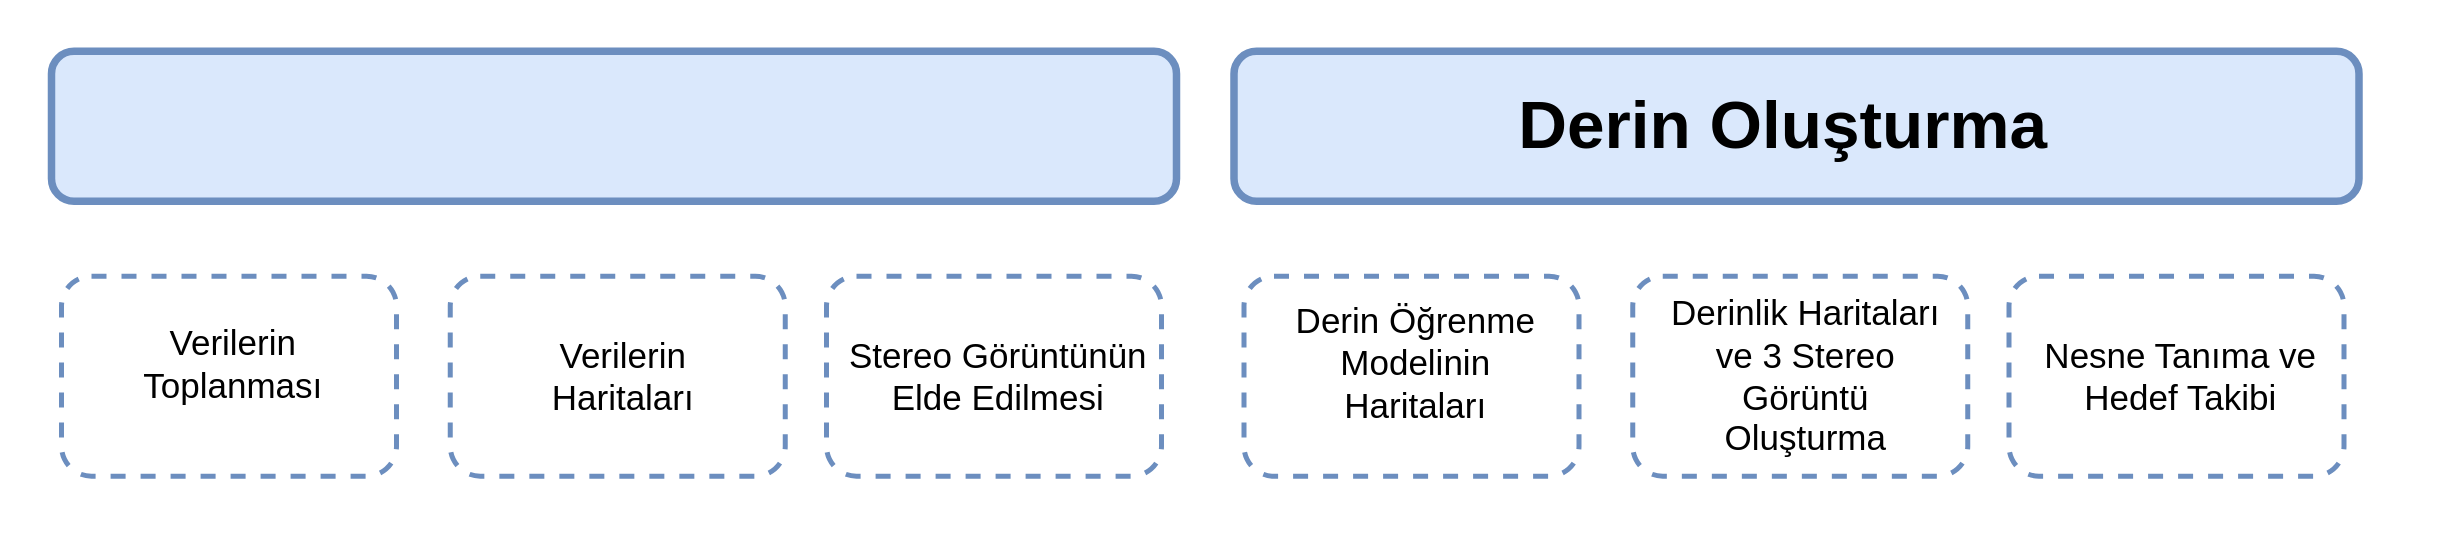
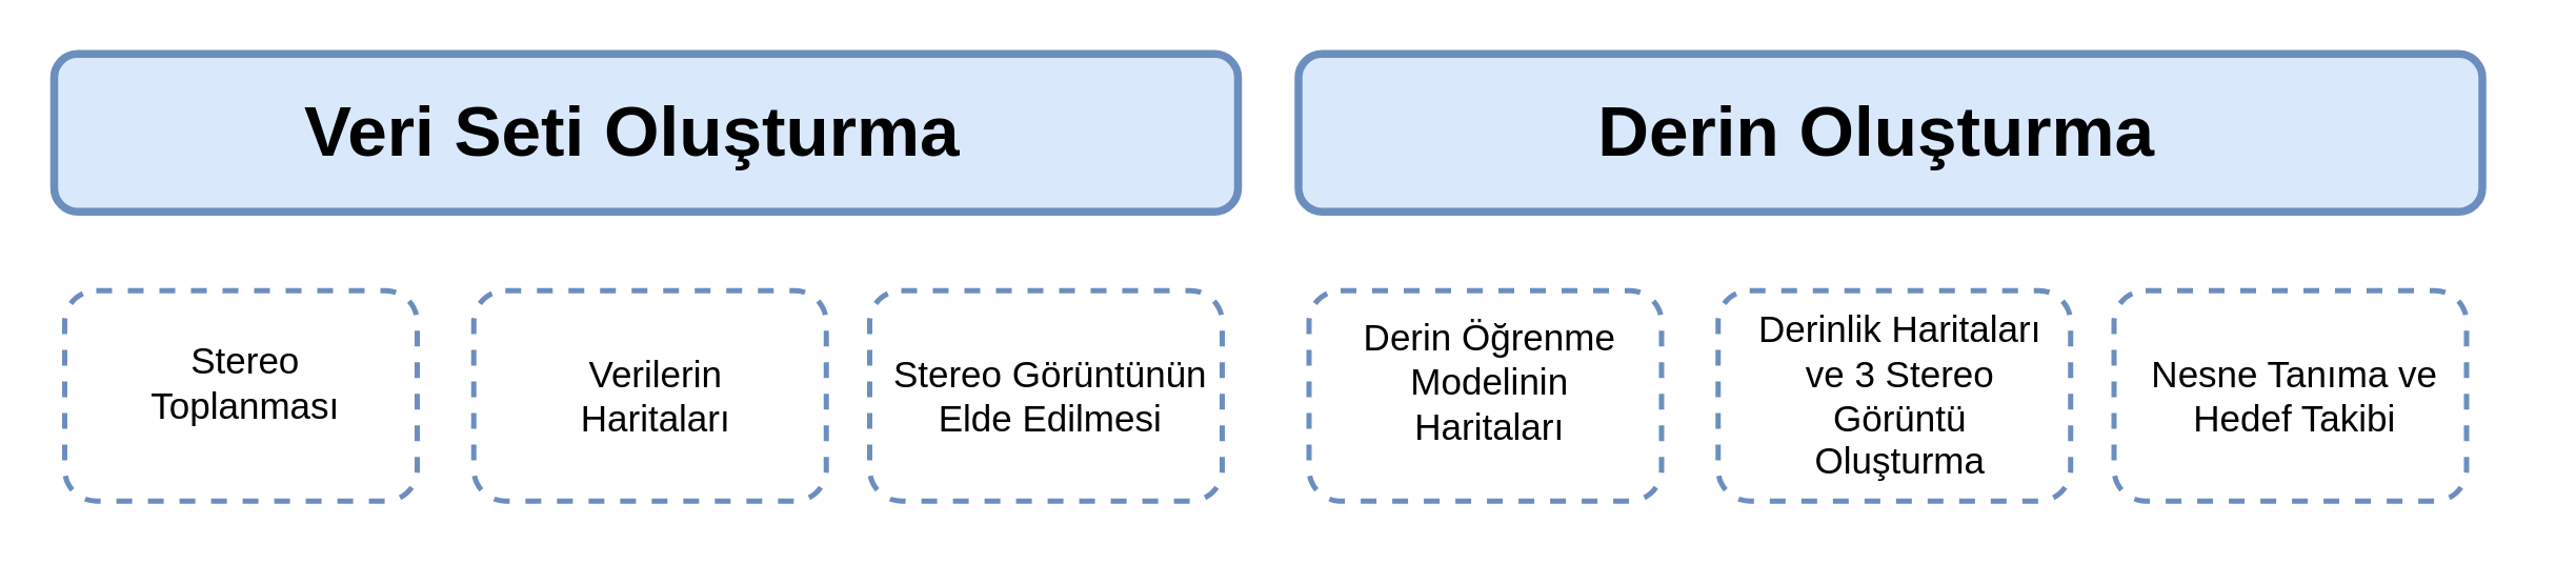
+ <mxCell id="3" value="Veri Seti Oluşturma" style="text;html=1;strokeColor=none;fillColor=none;align=center;verticalAlign=middle;whiteSpace=wrap;rounded=0;shadow=0;fontSize=27;fontColor=#000000;fontStyle=1" parent="1" vertex="1"><mxGeometry x="100" y="20" width="280" height="60" as="geometry" /></mxCell>
- <mxCell id="5" value="Verilerin&lt;div&gt;Toplanması&lt;/div&gt;" style="text;html=1;align=center;verticalAlign=middle;whiteSpace=wrap;rounded=0;shadow=0;fontSize=14;" parent="1" vertex="1"><mxGeometry x="28" y="100" width="130" height="90" as="geometry" /></mxCell>
+ <mxCell id="5" value="Stereo&lt;div&gt;Toplanması&lt;/div&gt;" style="text;html=1;align=center;verticalAlign=middle;whiteSpace=wrap;rounded=0;shadow=0;fontSize=14;" parent="1" vertex="1"><mxGeometry x="28" y="100" width="130" height="90" as="geometry" /></mxCell>
